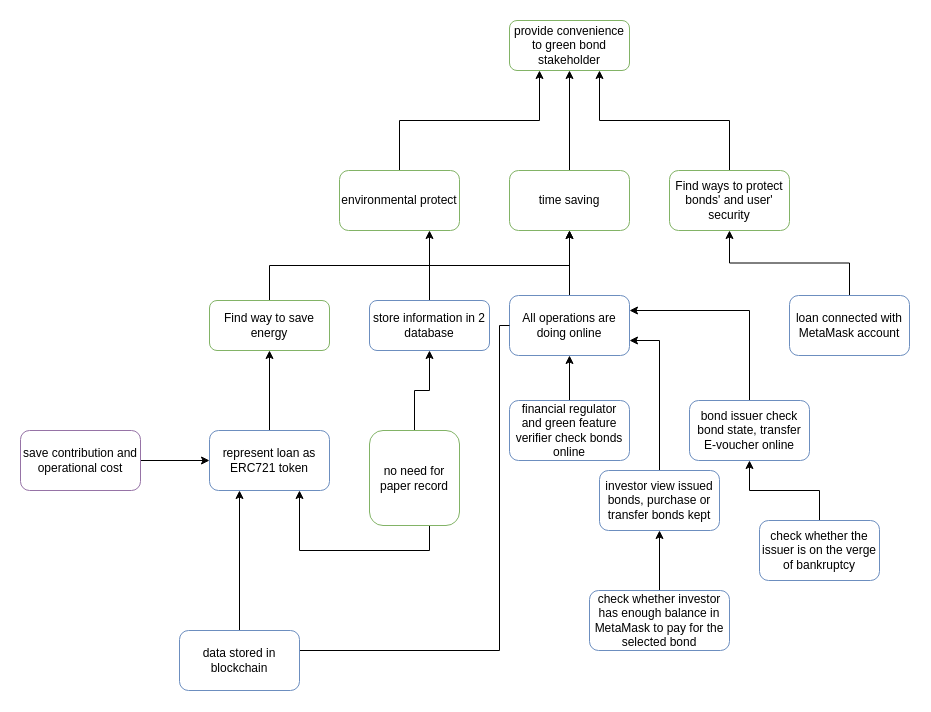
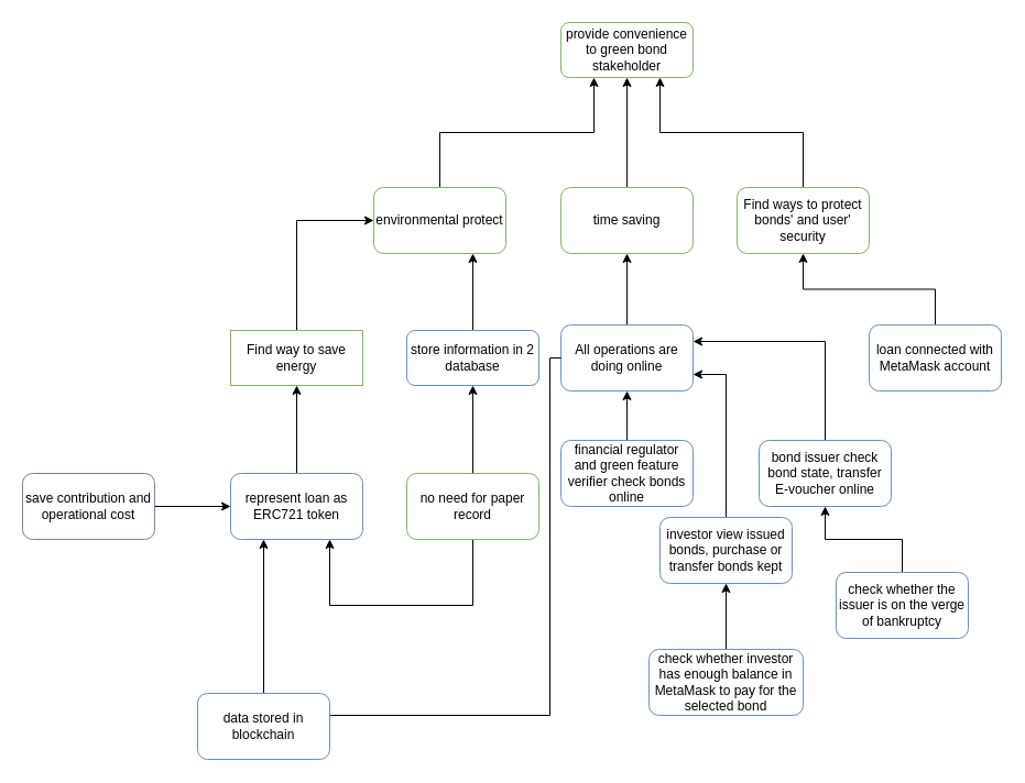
- <mxCell id="5" style="edgeStyle=orthogonalEdgeStyle;rounded=0;orthogonalLoop=1;jettySize=auto;html=1;exitX=0.5;exitY=0;exitDx=0;exitDy=0;" edge="1" parent="1" source="6" target="4"><mxGeometry relative="1" as="geometry" /></mxCell>
+ <mxCell id="5" style="edgeStyle=orthogonalEdgeStyle;rounded=0;orthogonalLoop=1;jettySize=auto;html=1;exitX=0.5;exitY=0;exitDx=0;exitDy=0;entryX=0;entryY=0.5;entryDx=0;entryDy=0;" edge="1" parent="1" source="6" target="8"><mxGeometry relative="1" as="geometry" /></mxCell>
- <mxCell id="6" value="Find way to save energy" style="rounded=1;whiteSpace=wrap;html=1;strokeColor=#82b366;fillColor=none;" vertex="1" parent="1"><mxGeometry x="209" y="300" width="120" height="50" as="geometry" /></mxCell>
+ <mxCell id="6" value="Find way to save energy" style="whiteSpace=wrap;html=1;strokeColor=#82b366;fillColor=none;rounded=0;" vertex="1" parent="1"><mxGeometry x="209" y="300" width="120" height="50" as="geometry" /></mxCell>
- <mxCell id="17" value="no need for paper record" style="rounded=1;whiteSpace=wrap;html=1;strokeColor=#82b366;fillColor=none;" vertex="1" parent="1"><mxGeometry x="369" y="430" width="90" height="95" as="geometry" /></mxCell>
+ <mxCell id="17" value="no need for paper record" style="rounded=1;whiteSpace=wrap;html=1;strokeColor=#82b366;fillColor=none;" vertex="1" parent="1"><mxGeometry x="369" y="430" width="120" height="60" as="geometry" /></mxCell>
